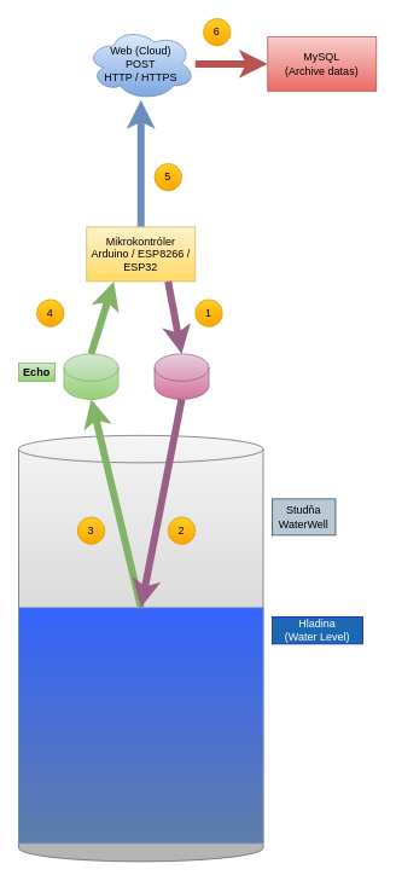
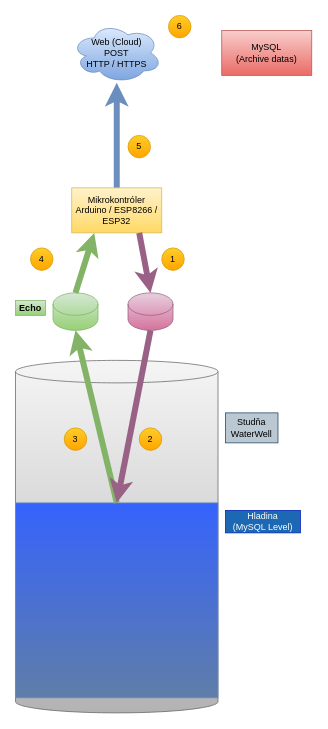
- <mxCell id="15" value="" style="edgeStyle=orthogonalEdgeStyle;rounded=0;jumpSize=22;orthogonalLoop=1;jettySize=auto;html=1;strokeWidth=8;gradientColor=#ea6b66;fillColor=#f8cecc;strokeColor=#b85450;" edge="1" parent="1" source="16" target="22"><mxGeometry relative="1" as="geometry" /></mxCell>
- <mxCell id="9" value="Hladina&lt;br&gt;(Water Level)" style="text;html=1;strokeColor=#001DBC;align=center;verticalAlign=middle;whiteSpace=wrap;rounded=0;fontColor=#ffffff;fillColor=#1D68B3;" vertex="1" parent="1"><mxGeometry x="300" y="680" width="100" height="30" as="geometry" /></mxCell>
+ <mxCell id="9" value="Hladina&lt;br&gt;(MySQL Level)" style="text;html=1;strokeColor=#001DBC;align=center;verticalAlign=middle;whiteSpace=wrap;rounded=0;fontColor=#ffffff;fillColor=#1D68B3;" vertex="1" parent="1"><mxGeometry x="300" y="680" width="100" height="30" as="geometry" /></mxCell>
